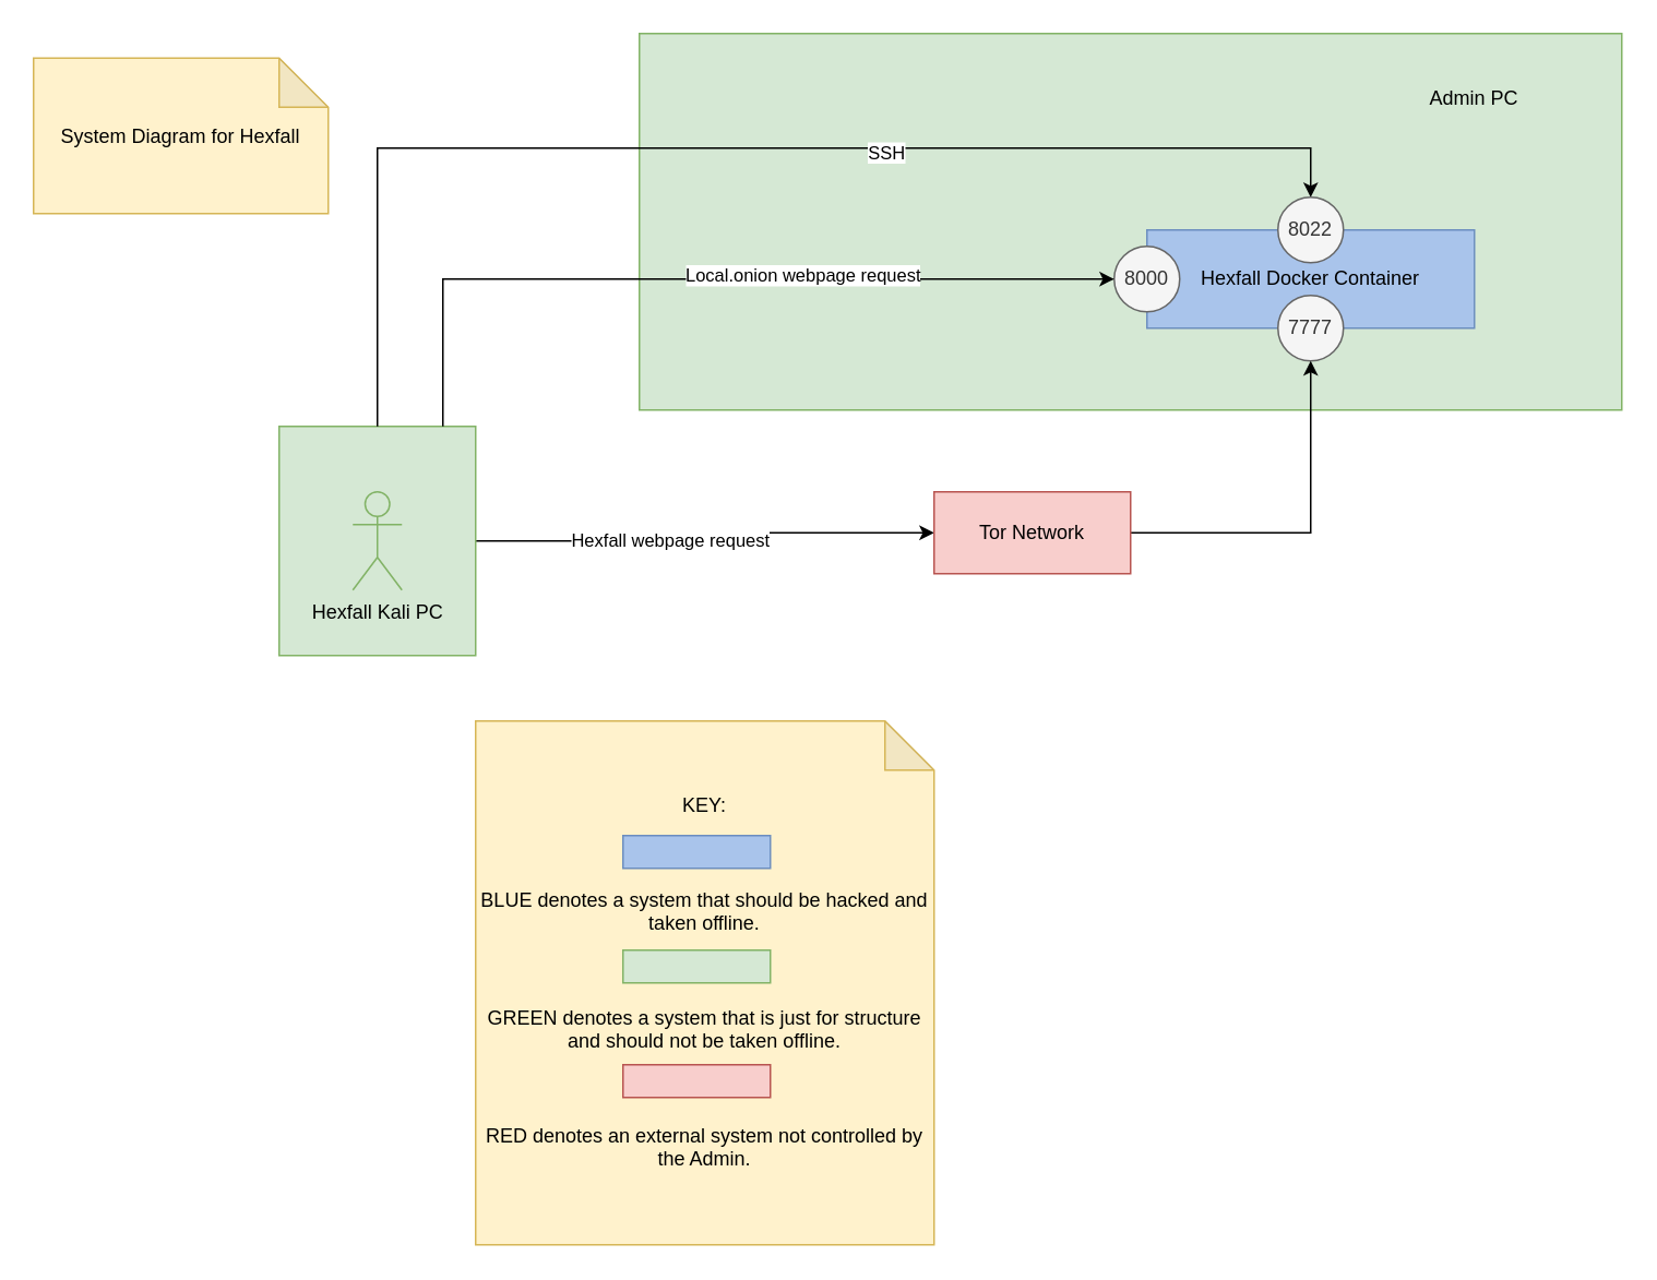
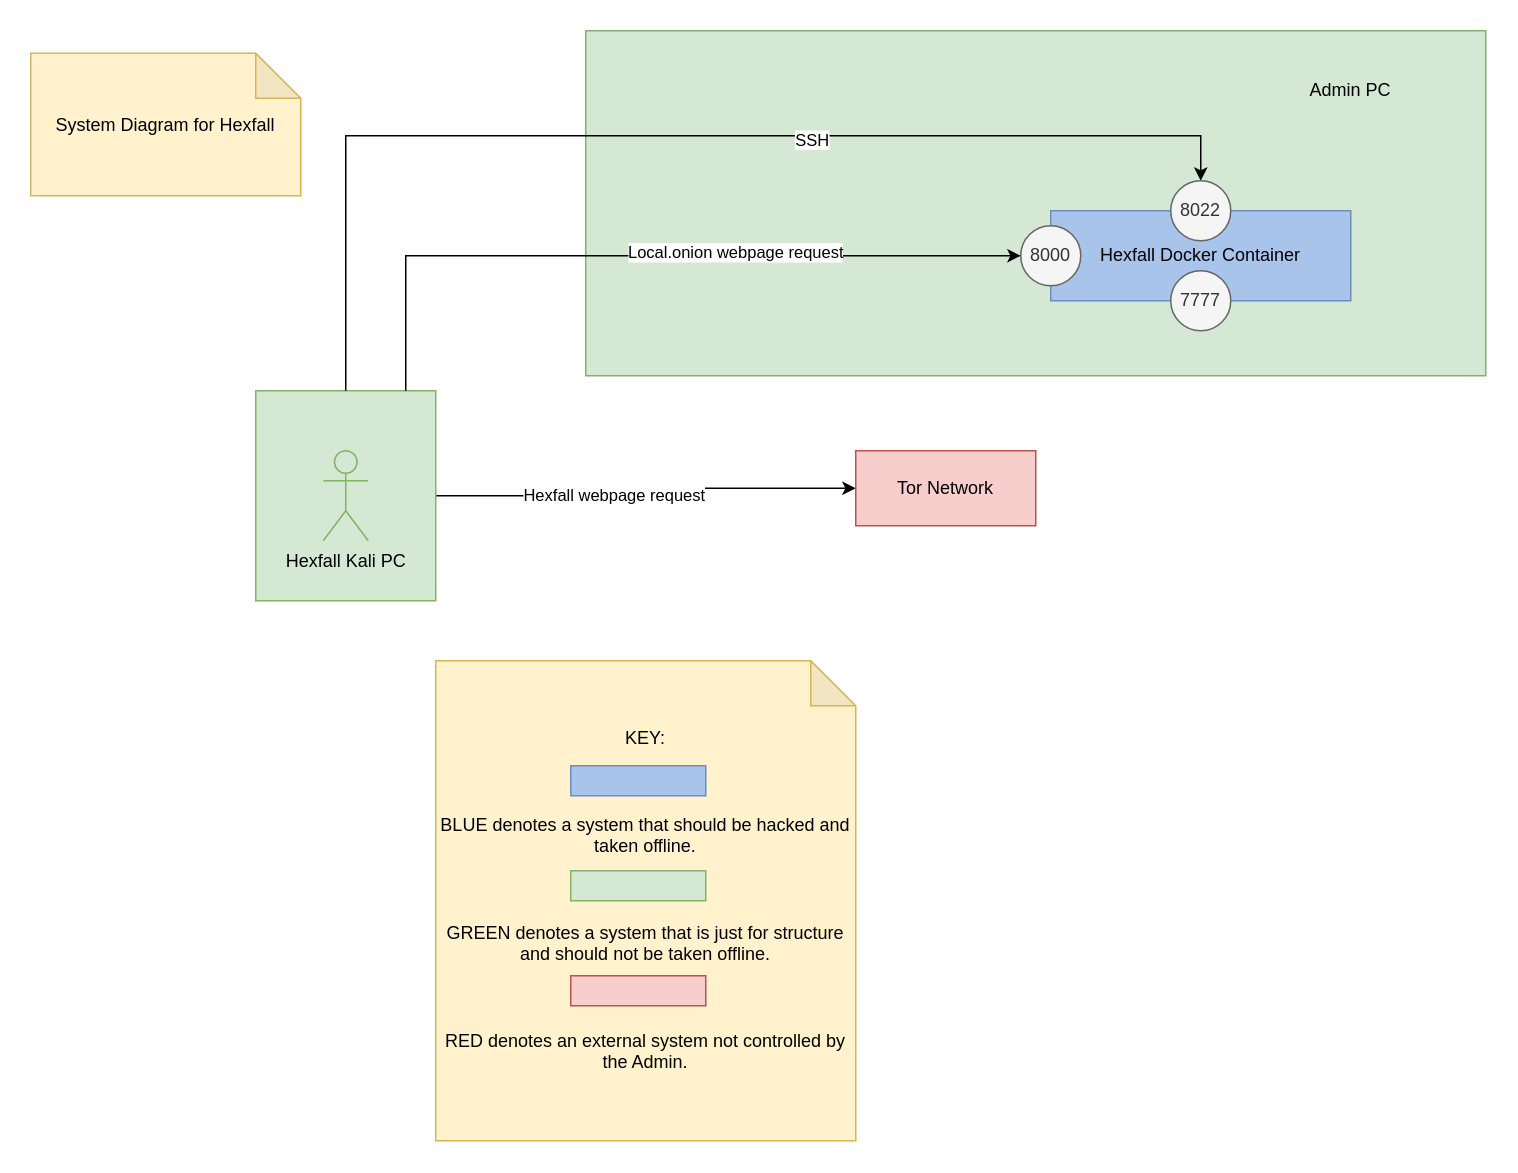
- <mxCell id="19" style="edgeStyle=orthogonalEdgeStyle;rounded=0;orthogonalLoop=1;jettySize=auto;html=1;entryX=0.5;entryY=1;entryDx=0;entryDy=0;" edge="1" parent="1" source="20" target="16"><mxGeometry relative="1" as="geometry" /></mxCell>
